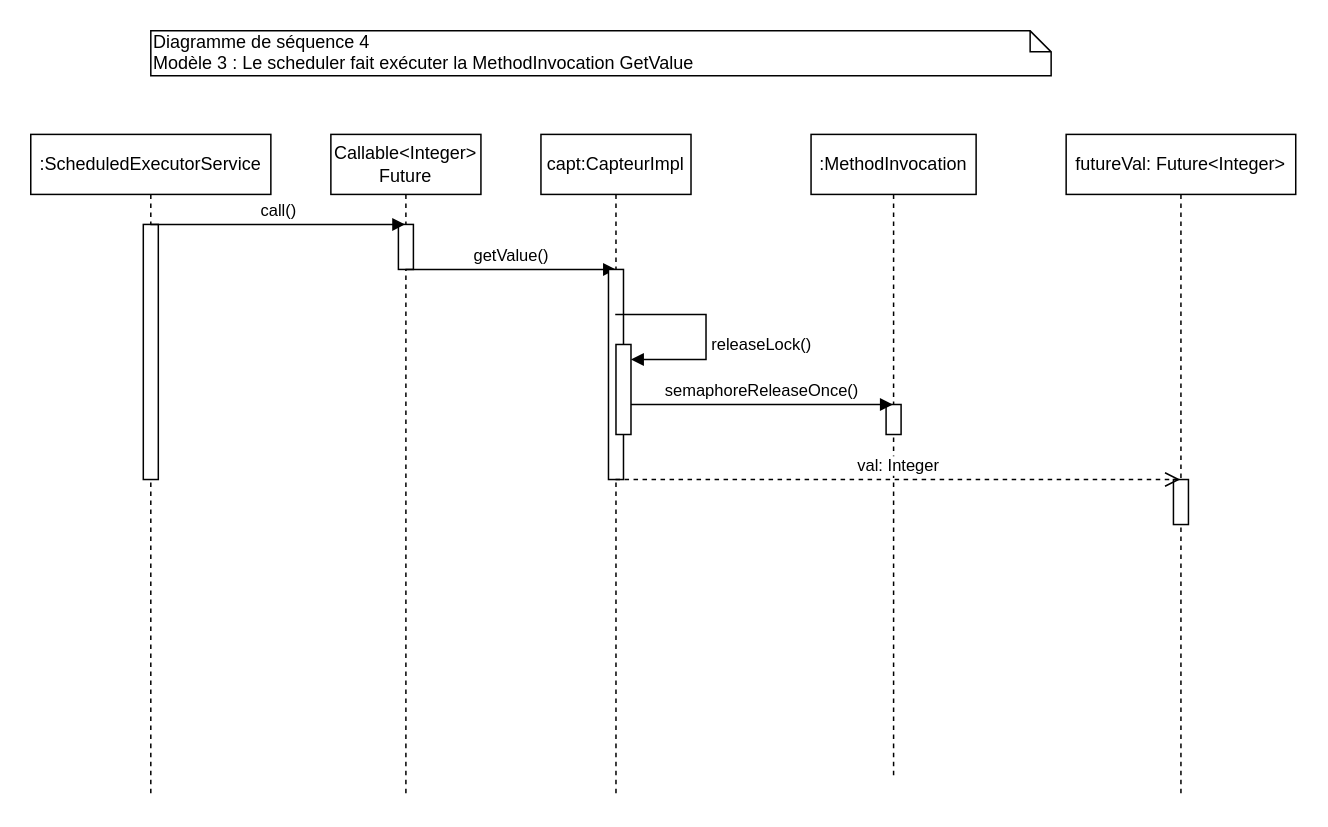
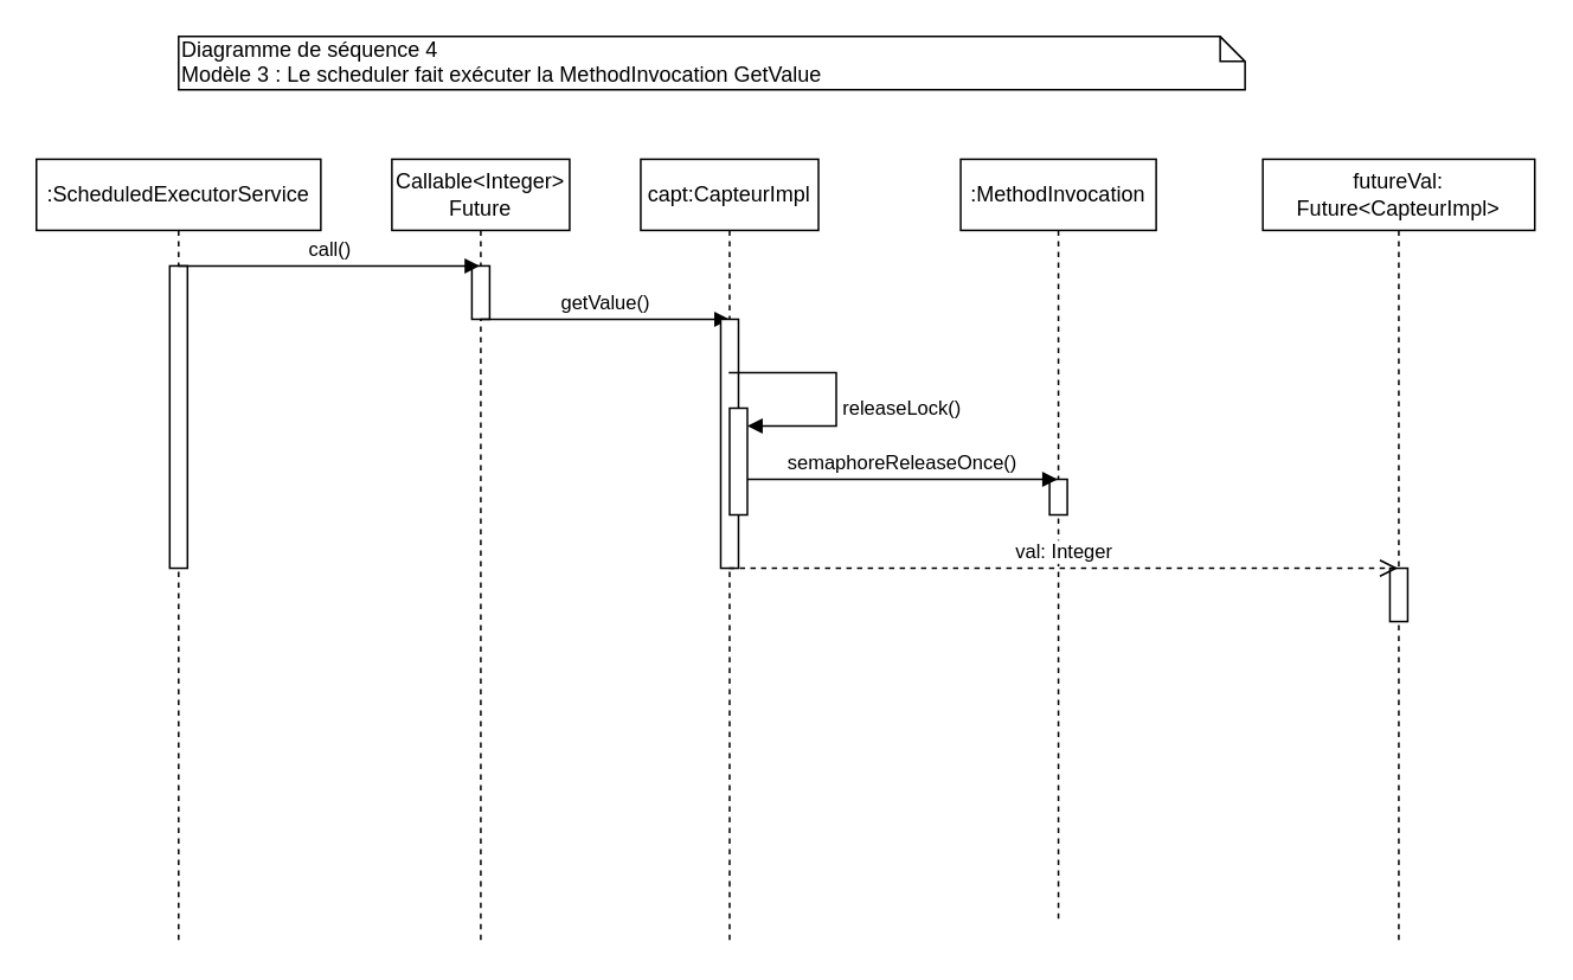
- <mxCell id="16" value="futureVal: Future&amp;lt;Integer&amp;gt;" style="shape=umlLifeline;perimeter=lifelinePerimeter;whiteSpace=wrap;html=1;container=1;collapsible=0;recursiveResize=0;outlineConnect=0;" vertex="1" parent="1"><mxGeometry x="710" y="89" width="153" height="440" as="geometry" /></mxCell>
+ <mxCell id="16" value="futureVal: Future&amp;lt;CapteurImpl&amp;gt;" style="shape=umlLifeline;perimeter=lifelinePerimeter;whiteSpace=wrap;html=1;container=1;collapsible=0;recursiveResize=0;outlineConnect=0;" vertex="1" parent="1"><mxGeometry x="710" y="89" width="153" height="440" as="geometry" /></mxCell>
